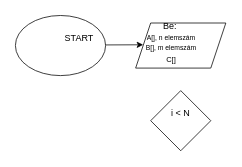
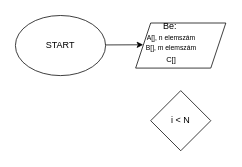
- <mxCell id="3" value="START" style="text;html=1;align=center;verticalAlign=middle;whiteSpace=wrap;rounded=0;" parent="1" vertex="1"><mxGeometry x="75" y="35" width="60" height="30" as="geometry" /></mxCell>
+ <mxCell id="3" value="START" style="text;html=1;align=center;verticalAlign=middle;whiteSpace=wrap;rounded=0;" parent="1" vertex="1"><mxGeometry x="50" y="45" width="60" height="30" as="geometry" /></mxCell>
- <mxCell id="8" value="i &amp;lt; N" style="text;html=1;align=center;verticalAlign=middle;whiteSpace=wrap;rounded=0;" parent="1" vertex="1"><mxGeometry x="210" y="135" width="60" height="30" as="geometry" /></mxCell>
+ <mxCell id="8" value="i &amp;lt; N" style="text;html=1;align=center;verticalAlign=middle;whiteSpace=wrap;rounded=0;" parent="1" vertex="1"><mxGeometry x="210" y="145" width="60" height="30" as="geometry" /></mxCell>
